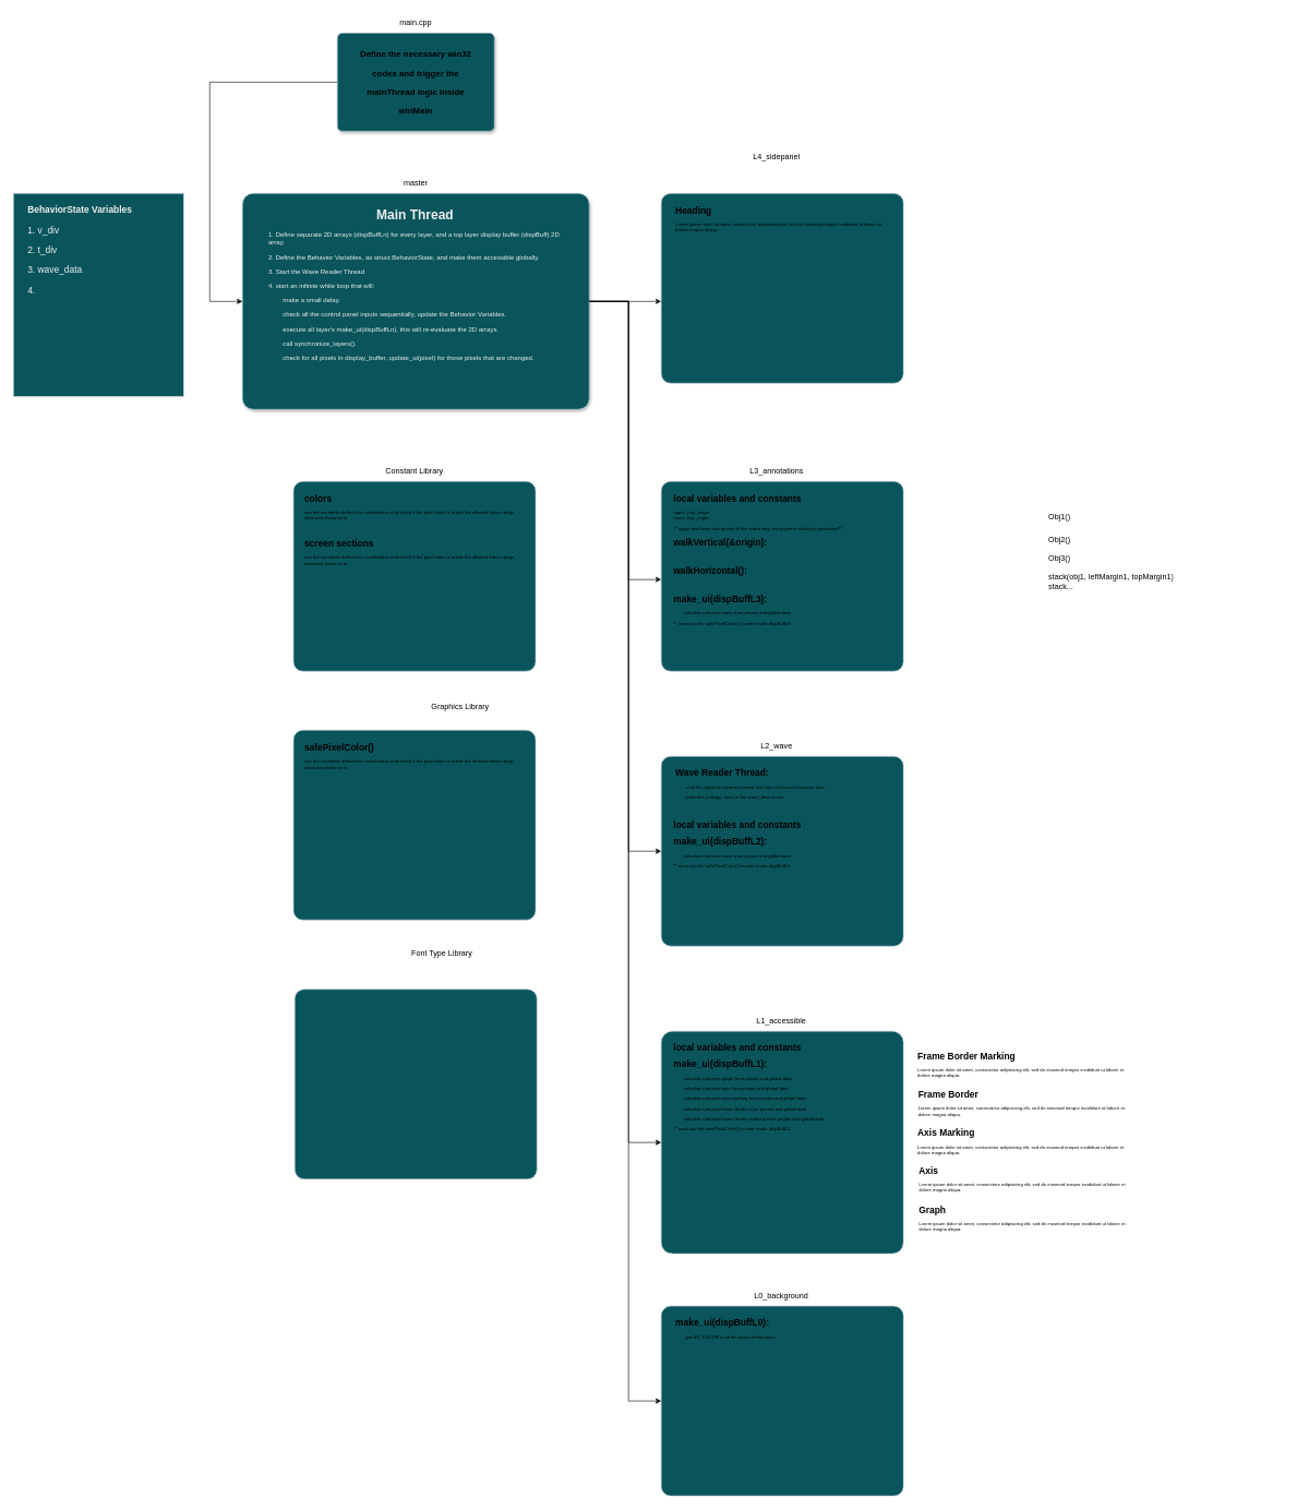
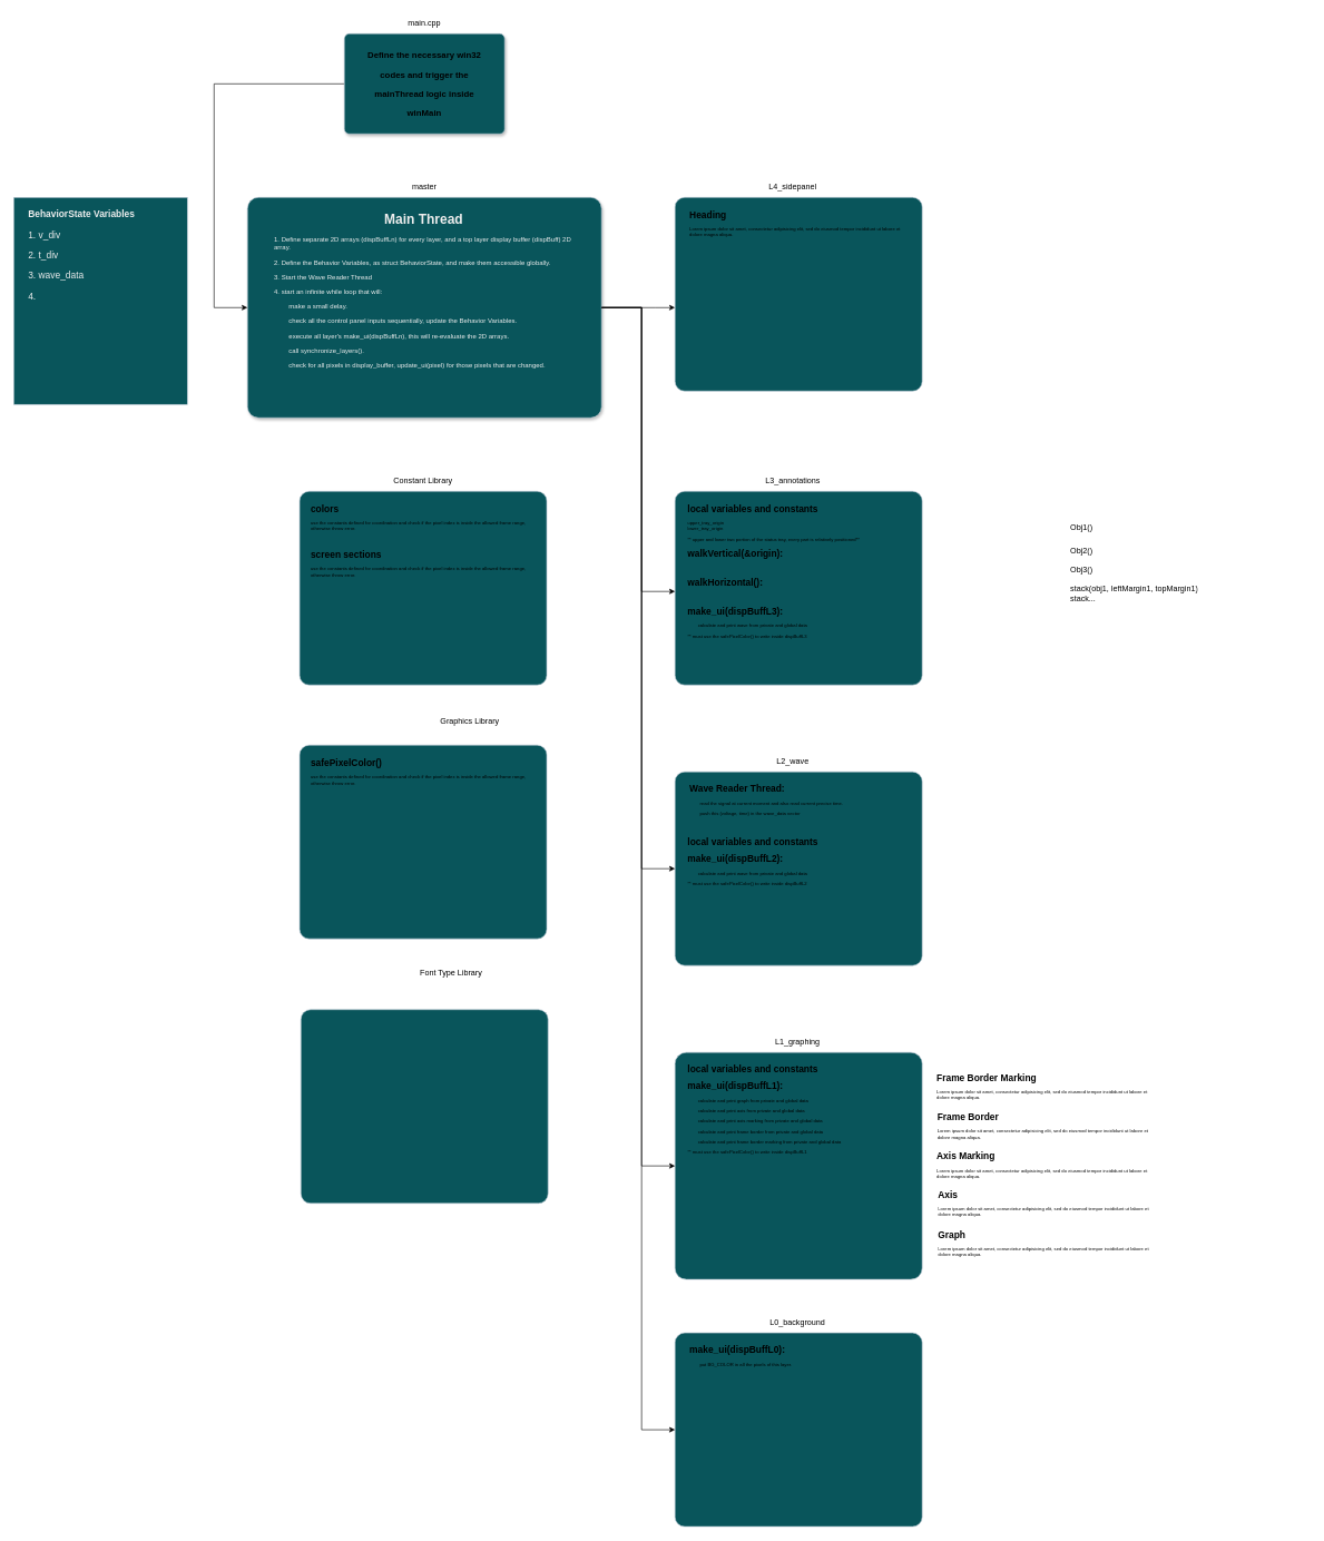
- <mxCell id="30" value="&lt;font style=&quot;font-size: 12px;&quot;&gt;L4_sidepanel&lt;/font&gt;" style="text;html=1;align=center;verticalAlign=middle;whiteSpace=wrap;rounded=0;fontSize=7;" parent="1" vertex="1"><mxGeometry x="1133.75" y="225" width="105" height="30" as="geometry" /></mxCell>
+ <mxCell id="30" value="&lt;font style=&quot;font-size: 12px;&quot;&gt;L4_sidepanel&lt;/font&gt;" style="text;html=1;align=center;verticalAlign=middle;whiteSpace=wrap;rounded=0;fontSize=7;" parent="1" vertex="1"><mxGeometry x="1133.75" y="265" width="105" height="30" as="geometry" /></mxCell>
- <mxCell id="27" value="&lt;font style=&quot;font-size: 12px;&quot;&gt;L1_accessible&lt;/font&gt;" style="text;html=1;align=center;verticalAlign=middle;whiteSpace=wrap;rounded=0;fontSize=7;" parent="1" vertex="1"><mxGeometry x="1141.25" y="1545" width="105" height="30" as="geometry" /></mxCell>
+ <mxCell id="27" value="&lt;font style=&quot;font-size: 12px;&quot;&gt;L1_graphing&lt;/font&gt;" style="text;html=1;align=center;verticalAlign=middle;whiteSpace=wrap;rounded=0;fontSize=7;" parent="1" vertex="1"><mxGeometry x="1141.25" y="1545" width="105" height="30" as="geometry" /></mxCell>
